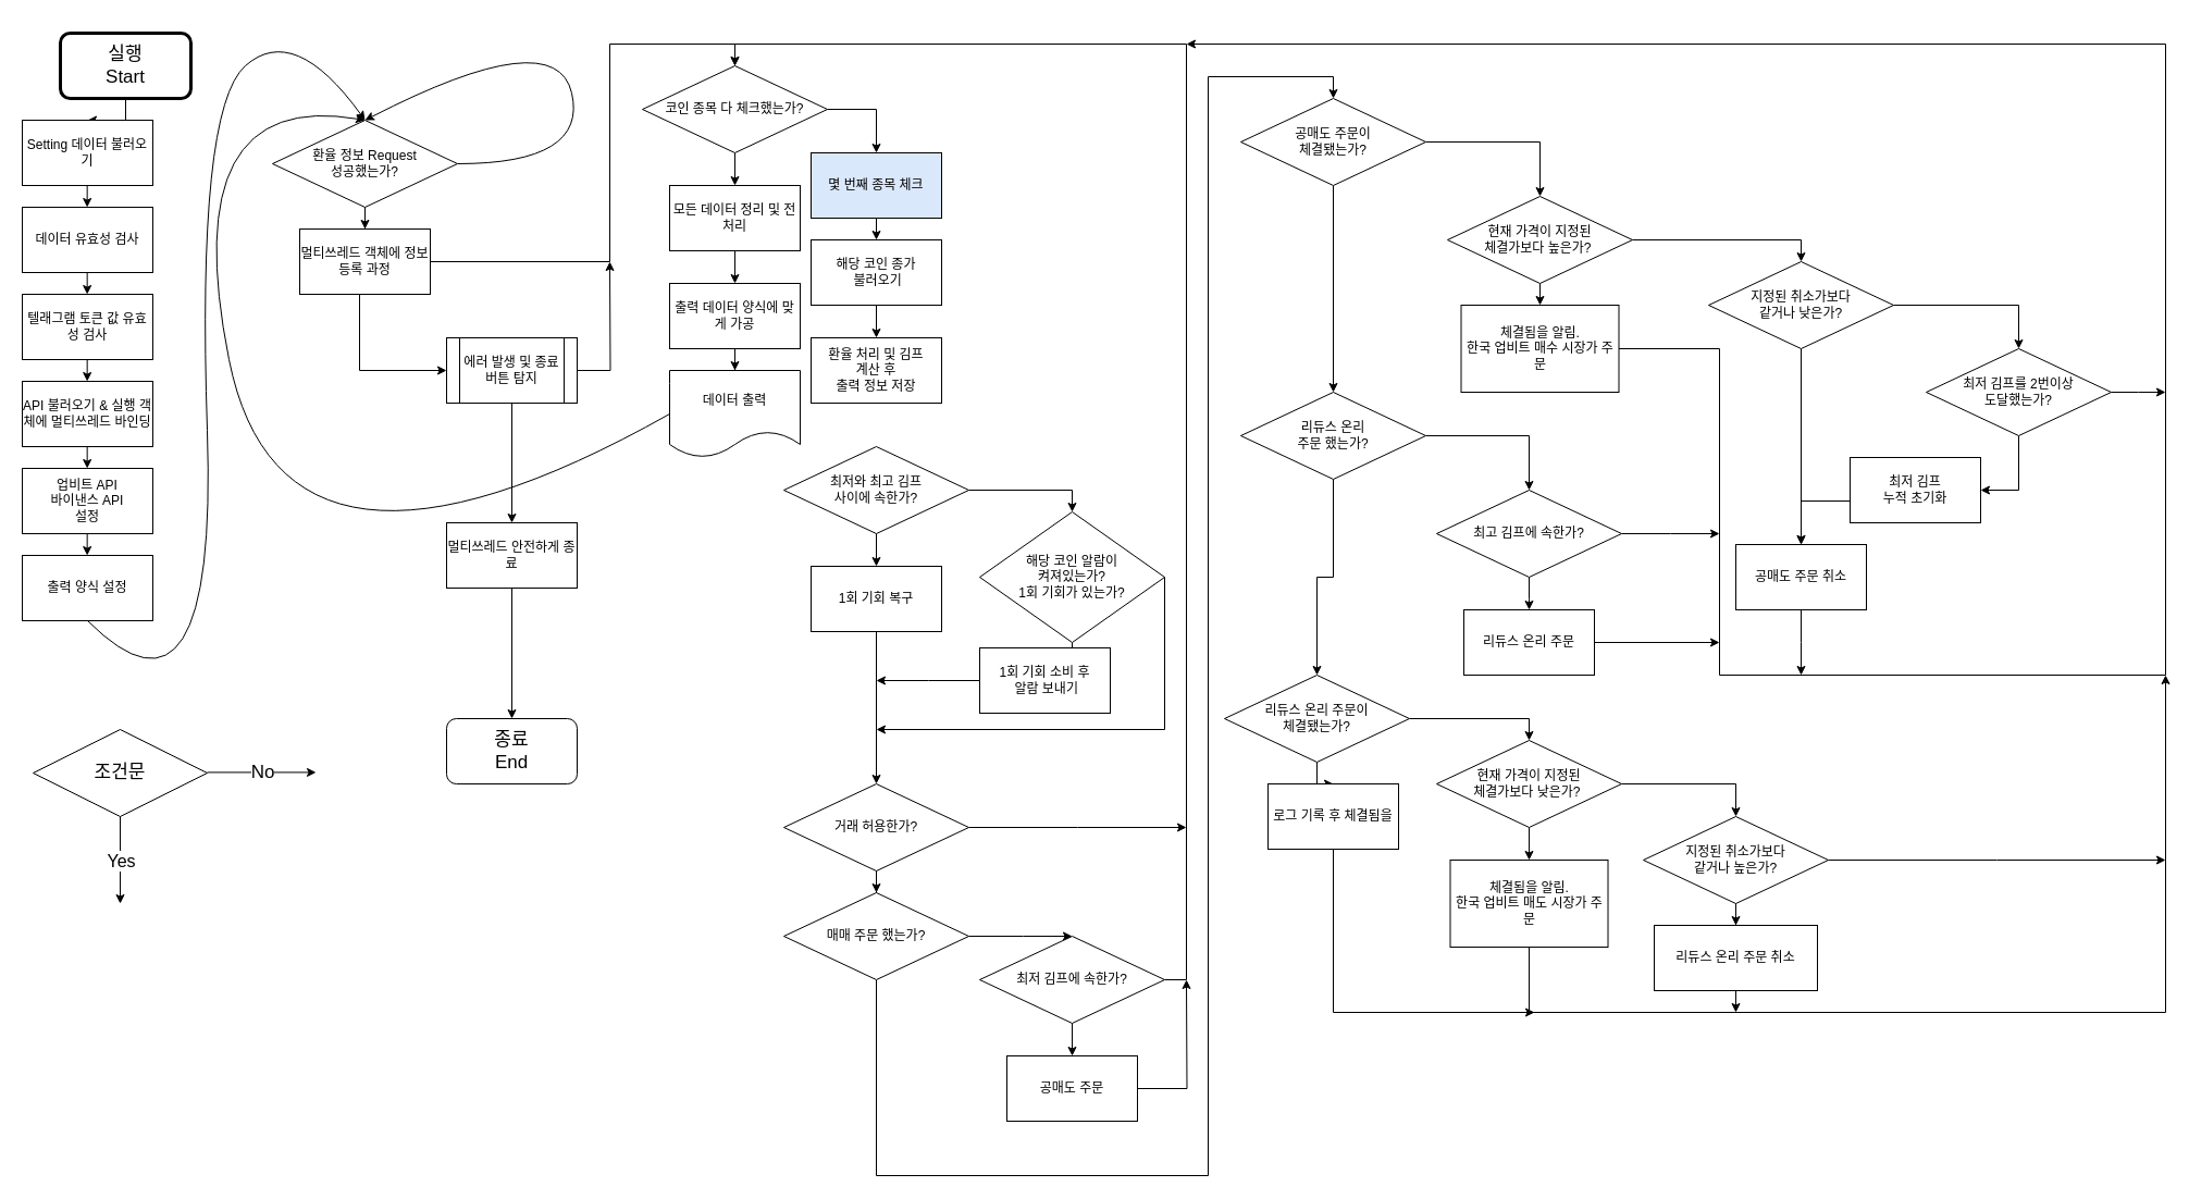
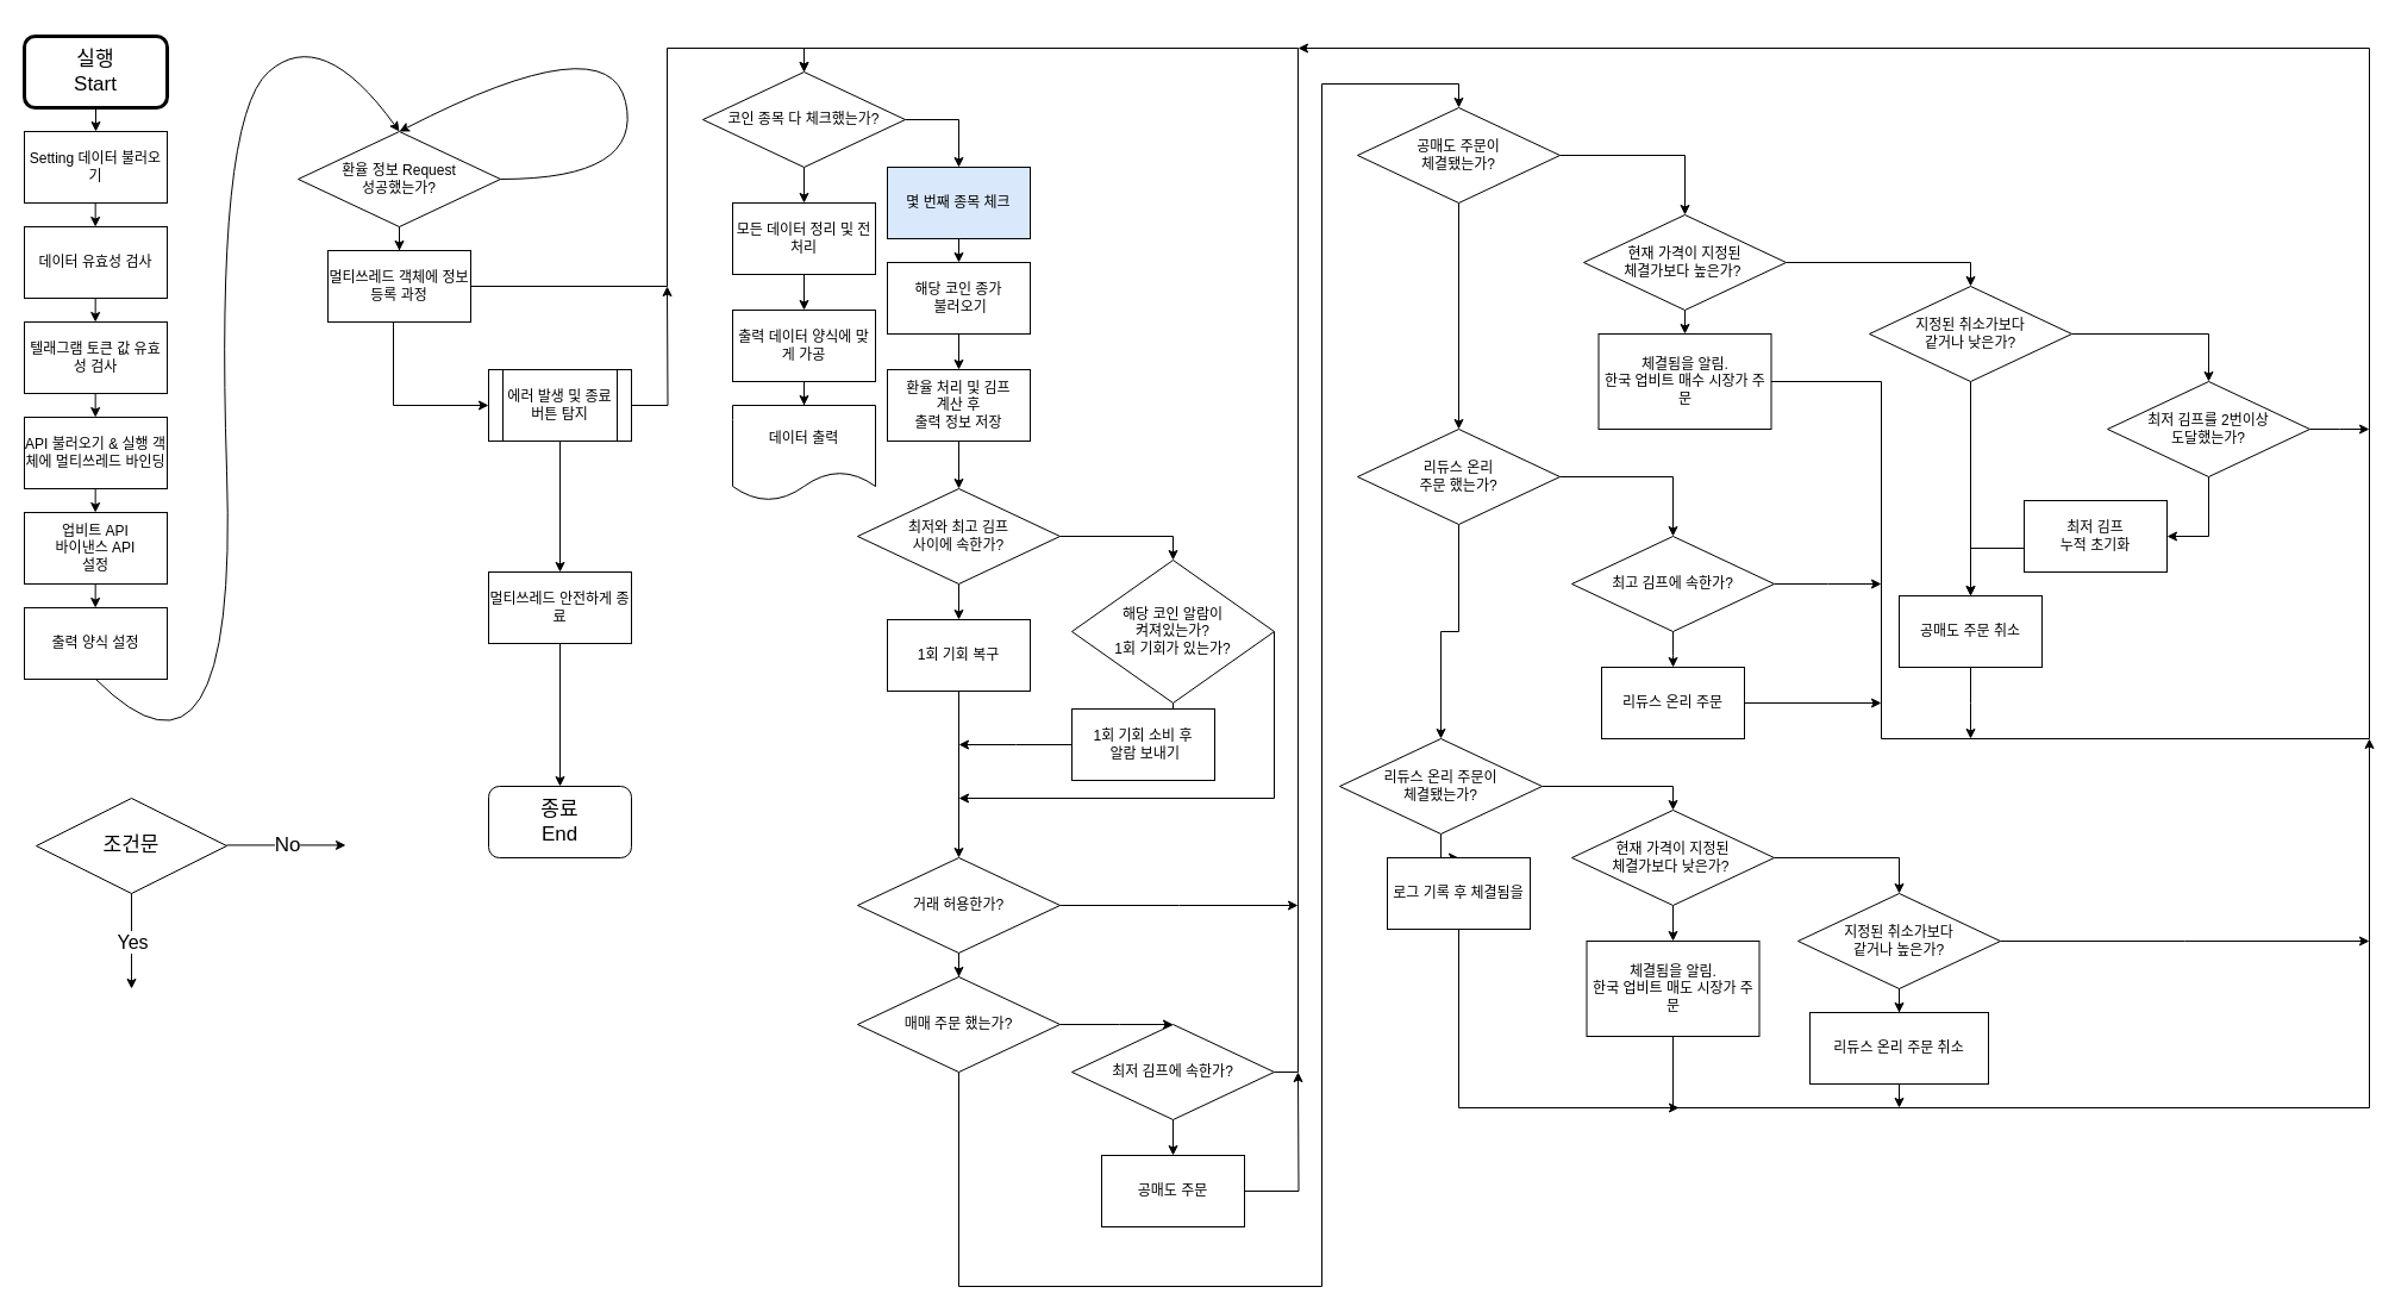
- <mxCell id="3" value="실행&lt;br style=&quot;font-size: 17px;&quot;&gt;Start" style="rounded=1;whiteSpace=wrap;html=1;strokeWidth=3;spacing=2;fontSize=17;" parent="1" vertex="1"><mxGeometry x="55" y="30" width="120" height="60" as="geometry" /></mxCell>
+ <mxCell id="3" value="실행&lt;br style=&quot;font-size: 17px;&quot;&gt;Start" style="rounded=1;whiteSpace=wrap;html=1;strokeWidth=3;spacing=2;fontSize=17;" parent="1" vertex="1"><mxGeometry x="20" y="30" width="120" height="60" as="geometry" /></mxCell>
+ <mxCell id="28" style="edgeStyle=orthogonalEdgeStyle;rounded=0;orthogonalLoop=1;jettySize=auto;html=1;exitX=0.5;exitY=1;exitDx=0;exitDy=0;entryX=0.5;entryY=0;entryDx=0;entryDy=0;fontSize=12;" edge="1" parent="1" source="29" target="32"><mxGeometry relative="1" as="geometry" /></mxCell>
- <mxCell id="99" value="" style="curved=1;endArrow=classic;html=1;fontSize=12;entryX=0.5;entryY=0;entryDx=0;entryDy=0;exitX=0;exitY=0.5;exitDx=0;exitDy=0;" edge="1" parent="1" source="98" target="17"><mxGeometry width="50" height="50" relative="1" as="geometry"><mxPoint x="240" y="410" as="sourcePoint" /><mxPoint x="290" y="360" as="targetPoint" /><Array as="points"><mxPoint x="260" y="580" /><mxPoint x="160" y="80" /></Array></mxGeometry></mxCell>
